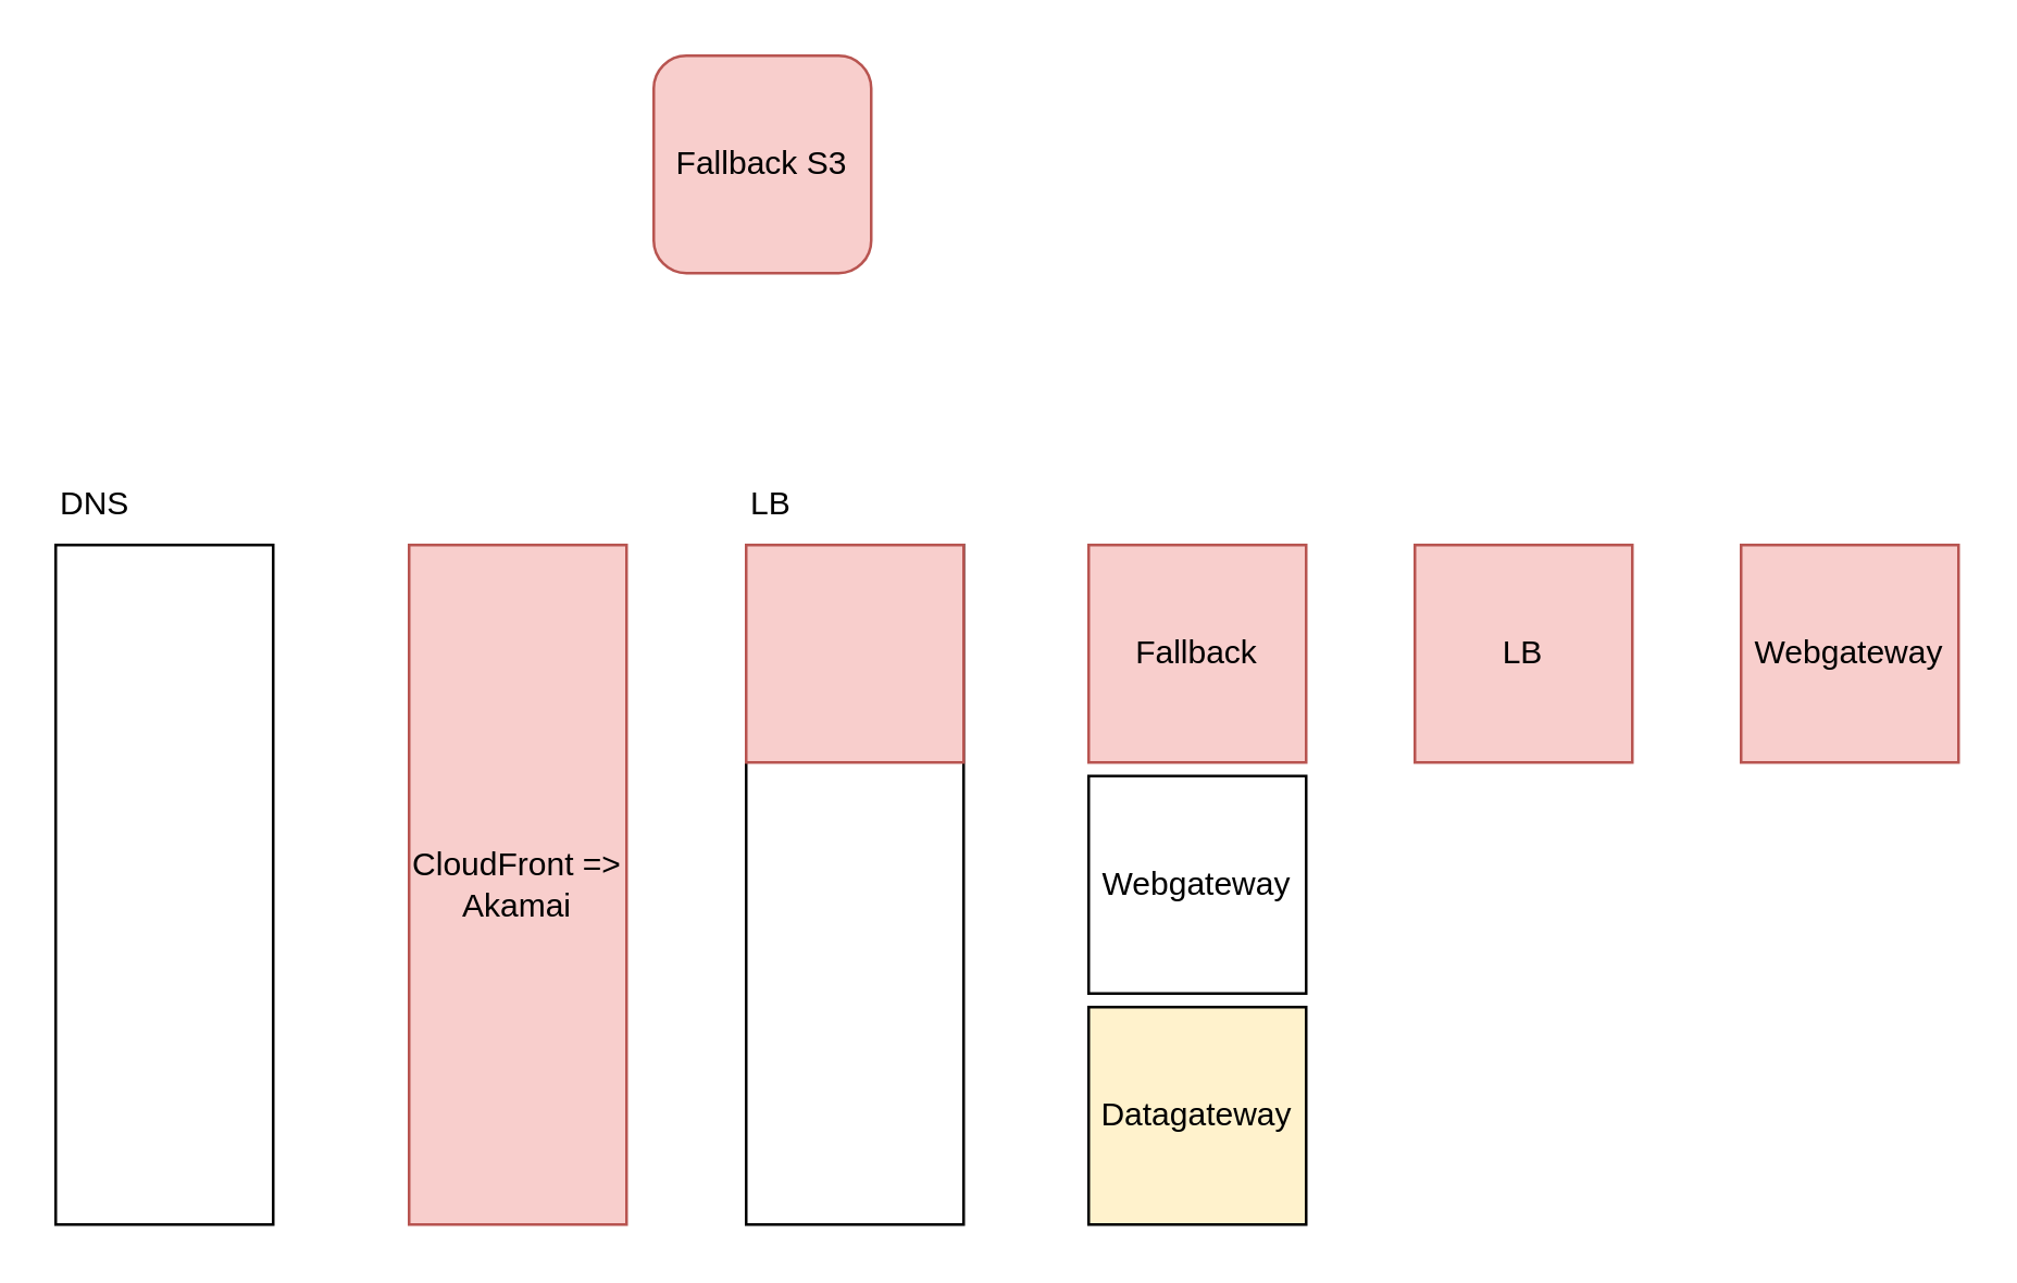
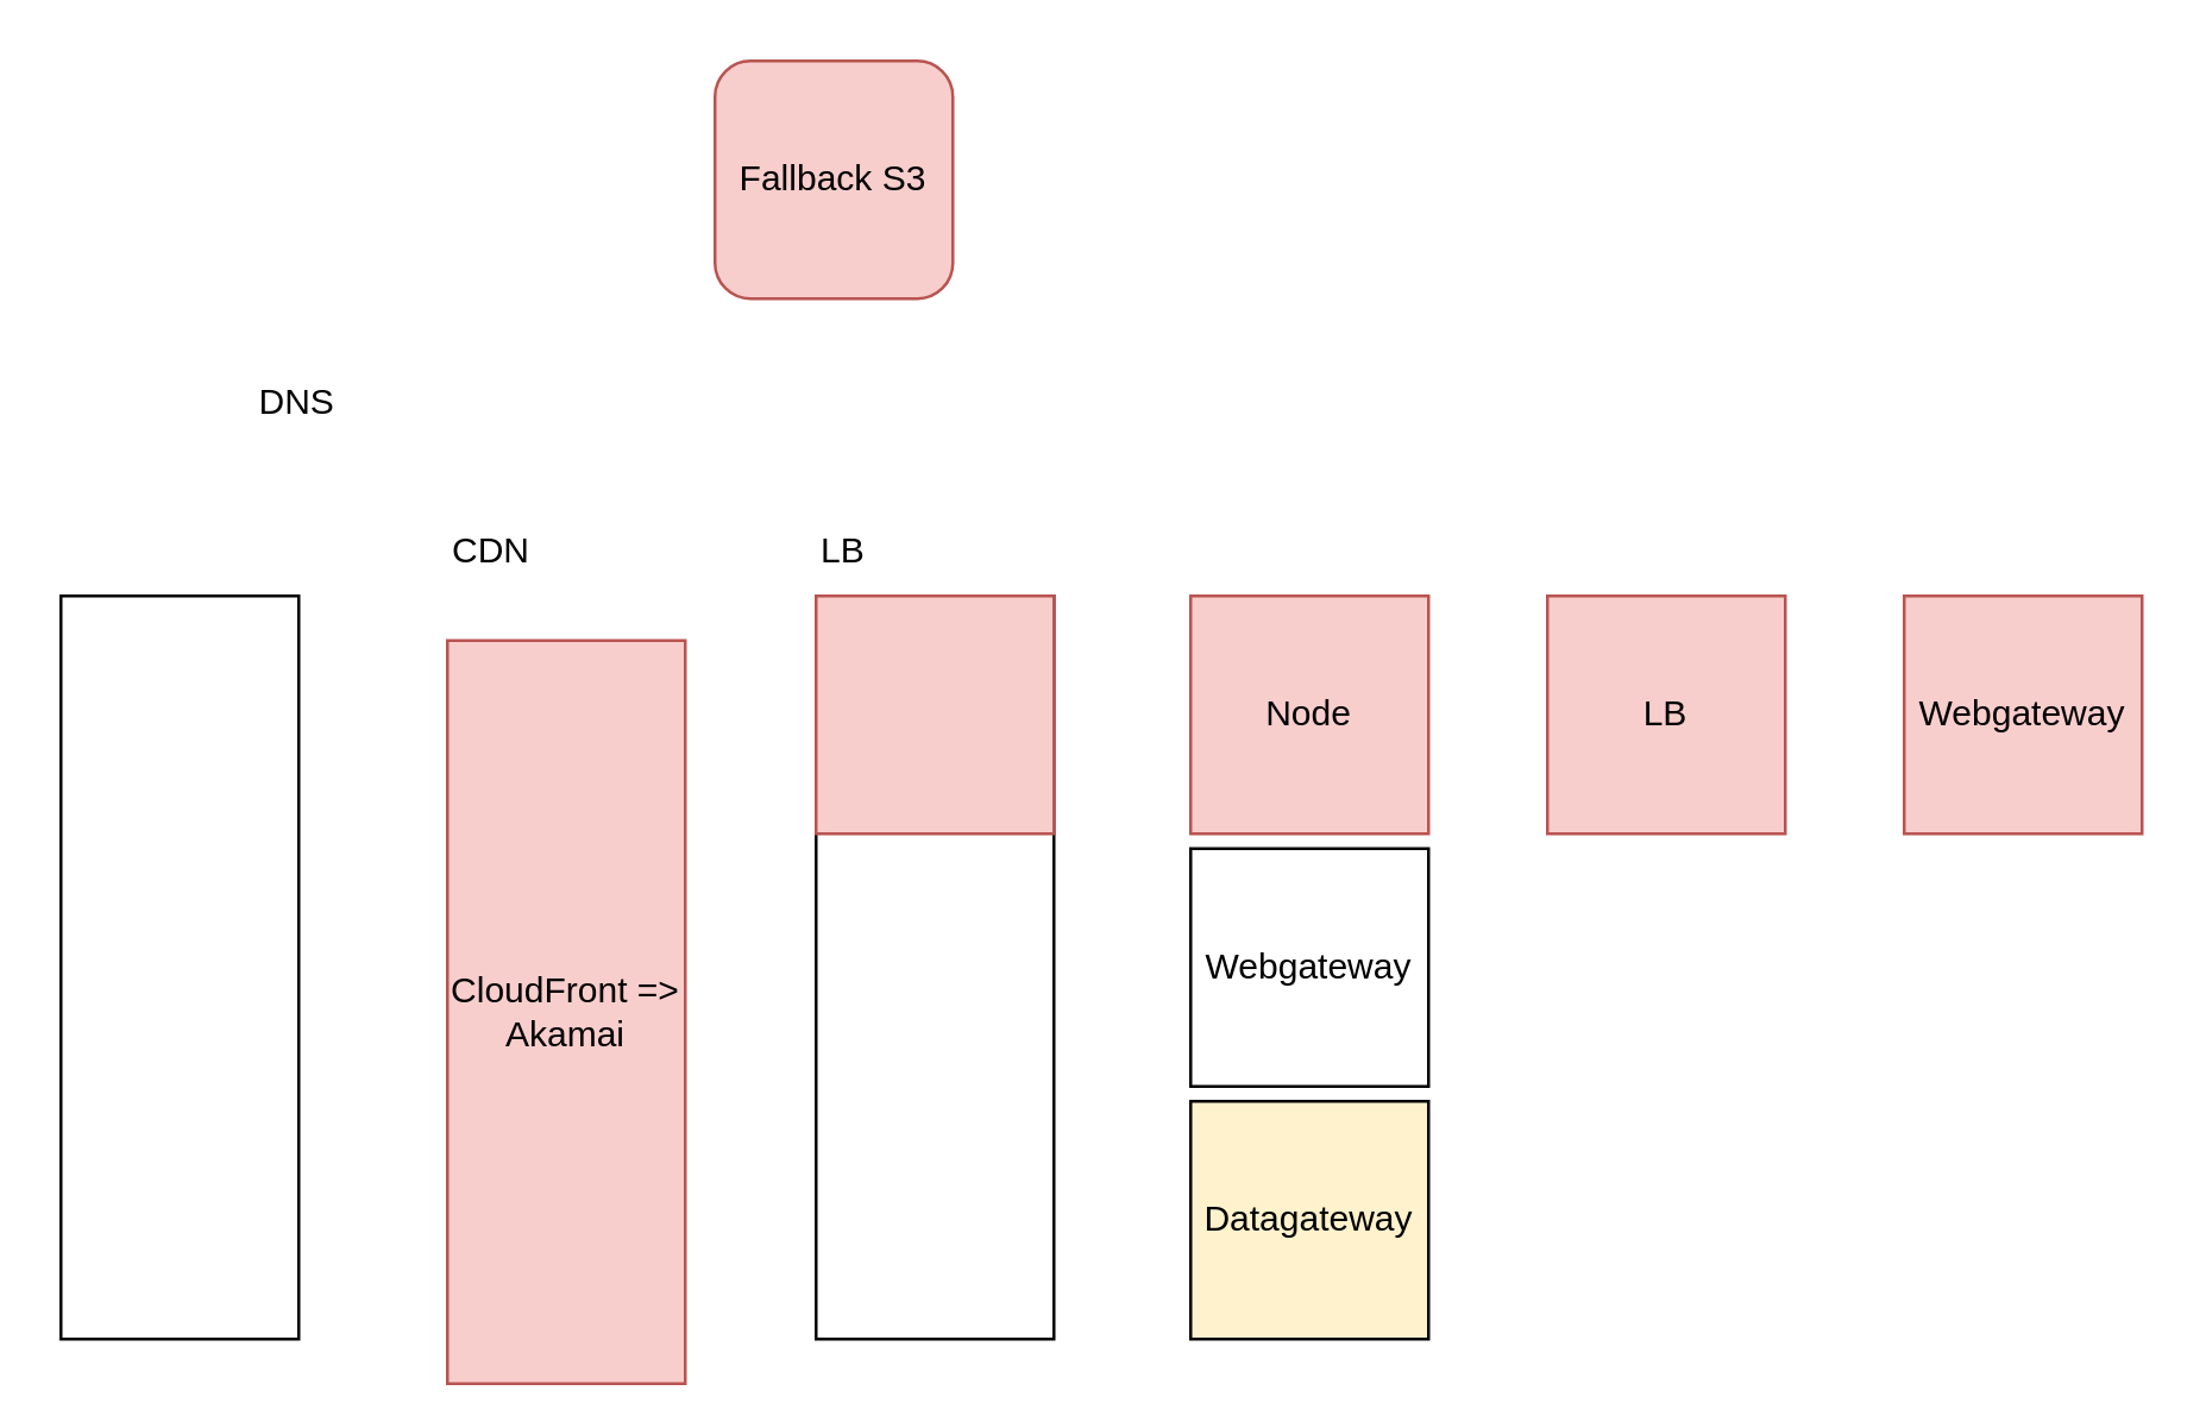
- <mxCell id="5" value="DNS" style="text;html=1;align=left;verticalAlign=middle;whiteSpace=wrap;rounded=0;" vertex="1" parent="1"><mxGeometry x="20" y="170" width="60" height="30" as="geometry" /></mxCell>
+ <mxCell id="5" value="DNS" style="text;html=1;align=left;verticalAlign=middle;whiteSpace=wrap;rounded=0;" vertex="1" parent="1"><mxGeometry x="85" y="120" width="60" height="30" as="geometry" /></mxCell>
+ <mxCell id="6" value="CDN" style="text;html=1;align=left;verticalAlign=middle;whiteSpace=wrap;rounded=0;" vertex="1" parent="1"><mxGeometry x="150" y="170" width="60" height="30" as="geometry" /></mxCell>
- <mxCell id="8" value="Fallback" style="rounded=0;whiteSpace=wrap;html=1;fillColor=#f8cecc;strokeColor=#b85450;" vertex="1" parent="1"><mxGeometry x="400" y="200" width="80" height="80" as="geometry" /></mxCell>
+ <mxCell id="8" value="Node" style="rounded=0;whiteSpace=wrap;html=1;fillColor=#f8cecc;strokeColor=#b85450;" vertex="1" parent="1"><mxGeometry x="400" y="200" width="80" height="80" as="geometry" /></mxCell>
- <mxCell id="3" value="&lt;div&gt;&lt;span style=&quot;background-color: transparent; color: light-dark(rgb(0, 0, 0), rgb(255, 255, 255));&quot;&gt;CloudFront =&amp;gt; Akamai&lt;/span&gt;&lt;/div&gt;" style="rounded=0;whiteSpace=wrap;html=1;fillColor=#f8cecc;strokeColor=#b85450;" vertex="1" parent="1"><mxGeometry x="150" y="200" width="80" height="250" as="geometry" /></mxCell>
+ <mxCell id="3" value="&lt;div&gt;&lt;span style=&quot;background-color: transparent; color: light-dark(rgb(0, 0, 0), rgb(255, 255, 255));&quot;&gt;CloudFront =&amp;gt; Akamai&lt;/span&gt;&lt;/div&gt;" style="rounded=0;whiteSpace=wrap;html=1;fillColor=#f8cecc;strokeColor=#b85450;" vertex="1" parent="1"><mxGeometry x="150" y="215" width="80" height="250" as="geometry" /></mxCell>
